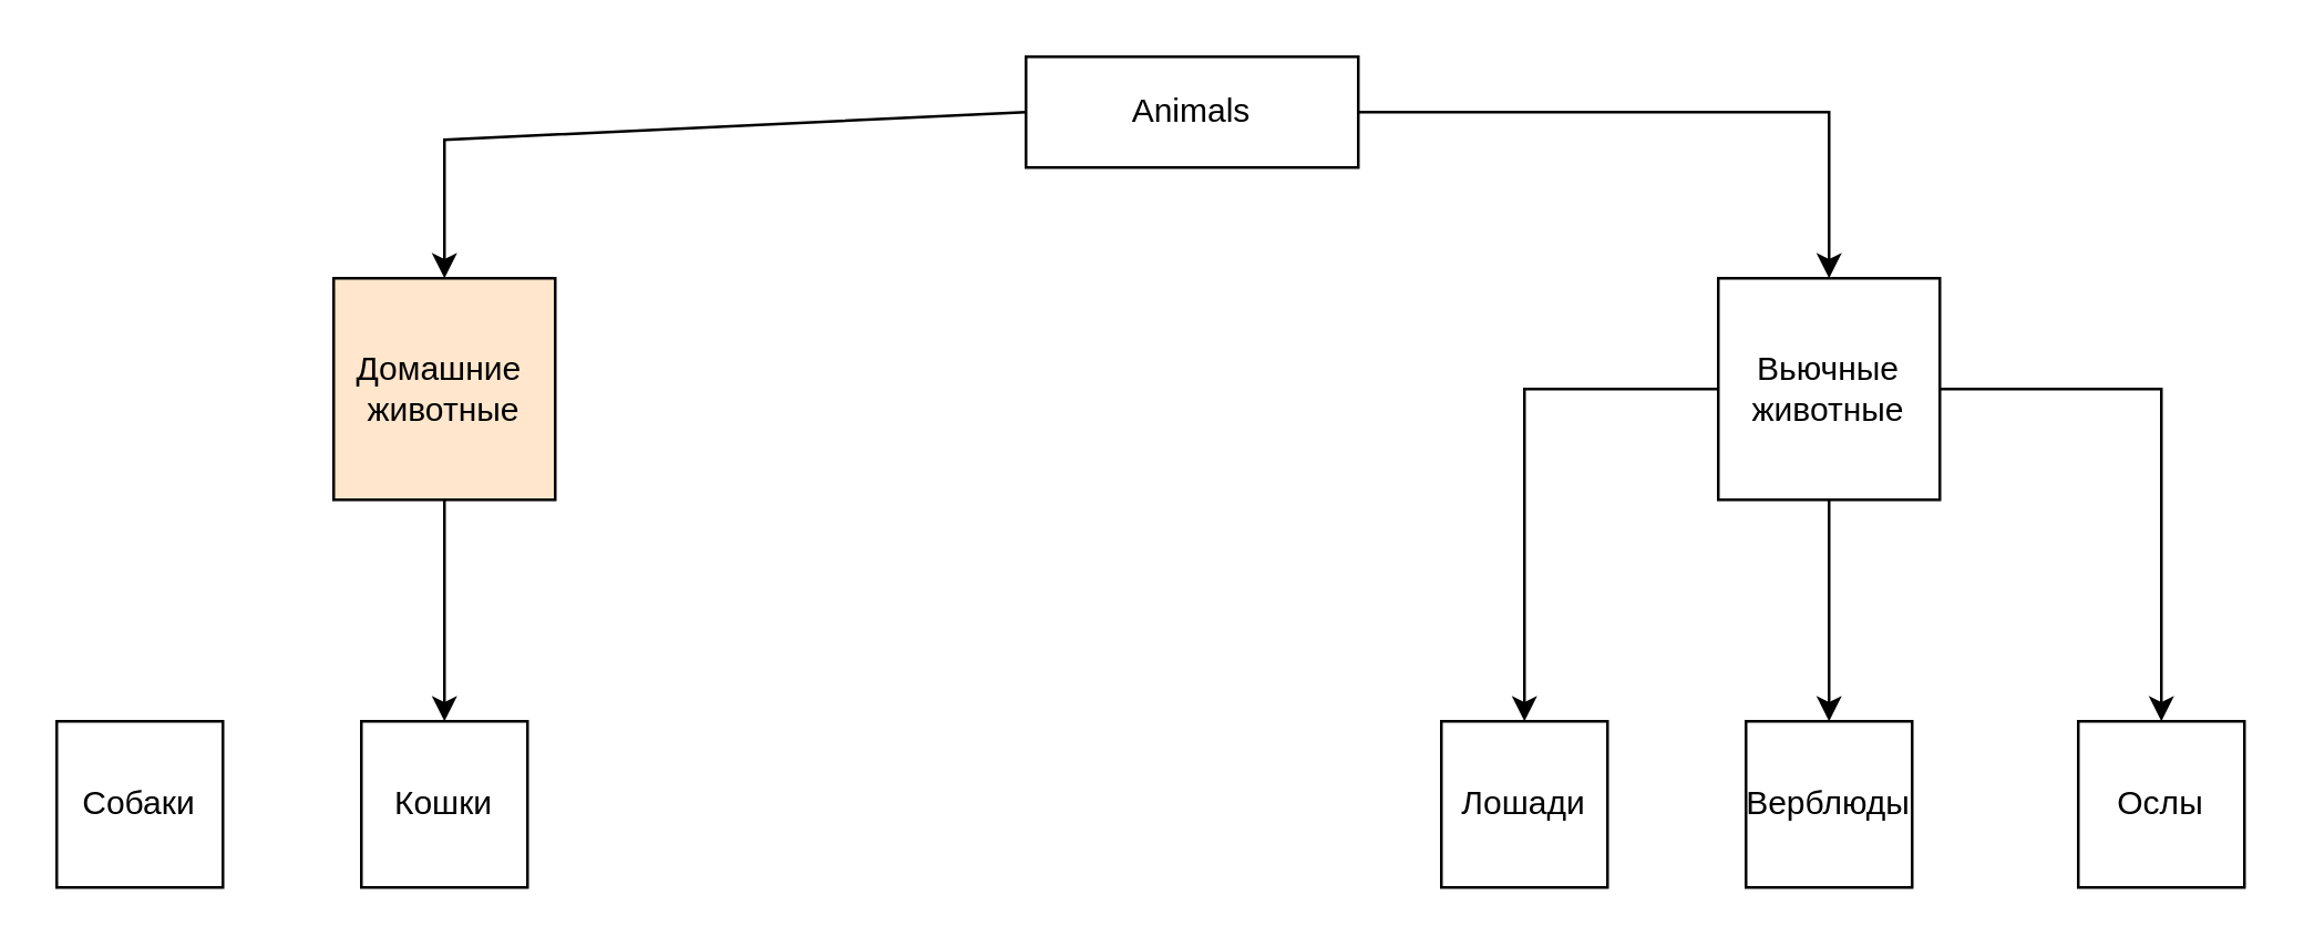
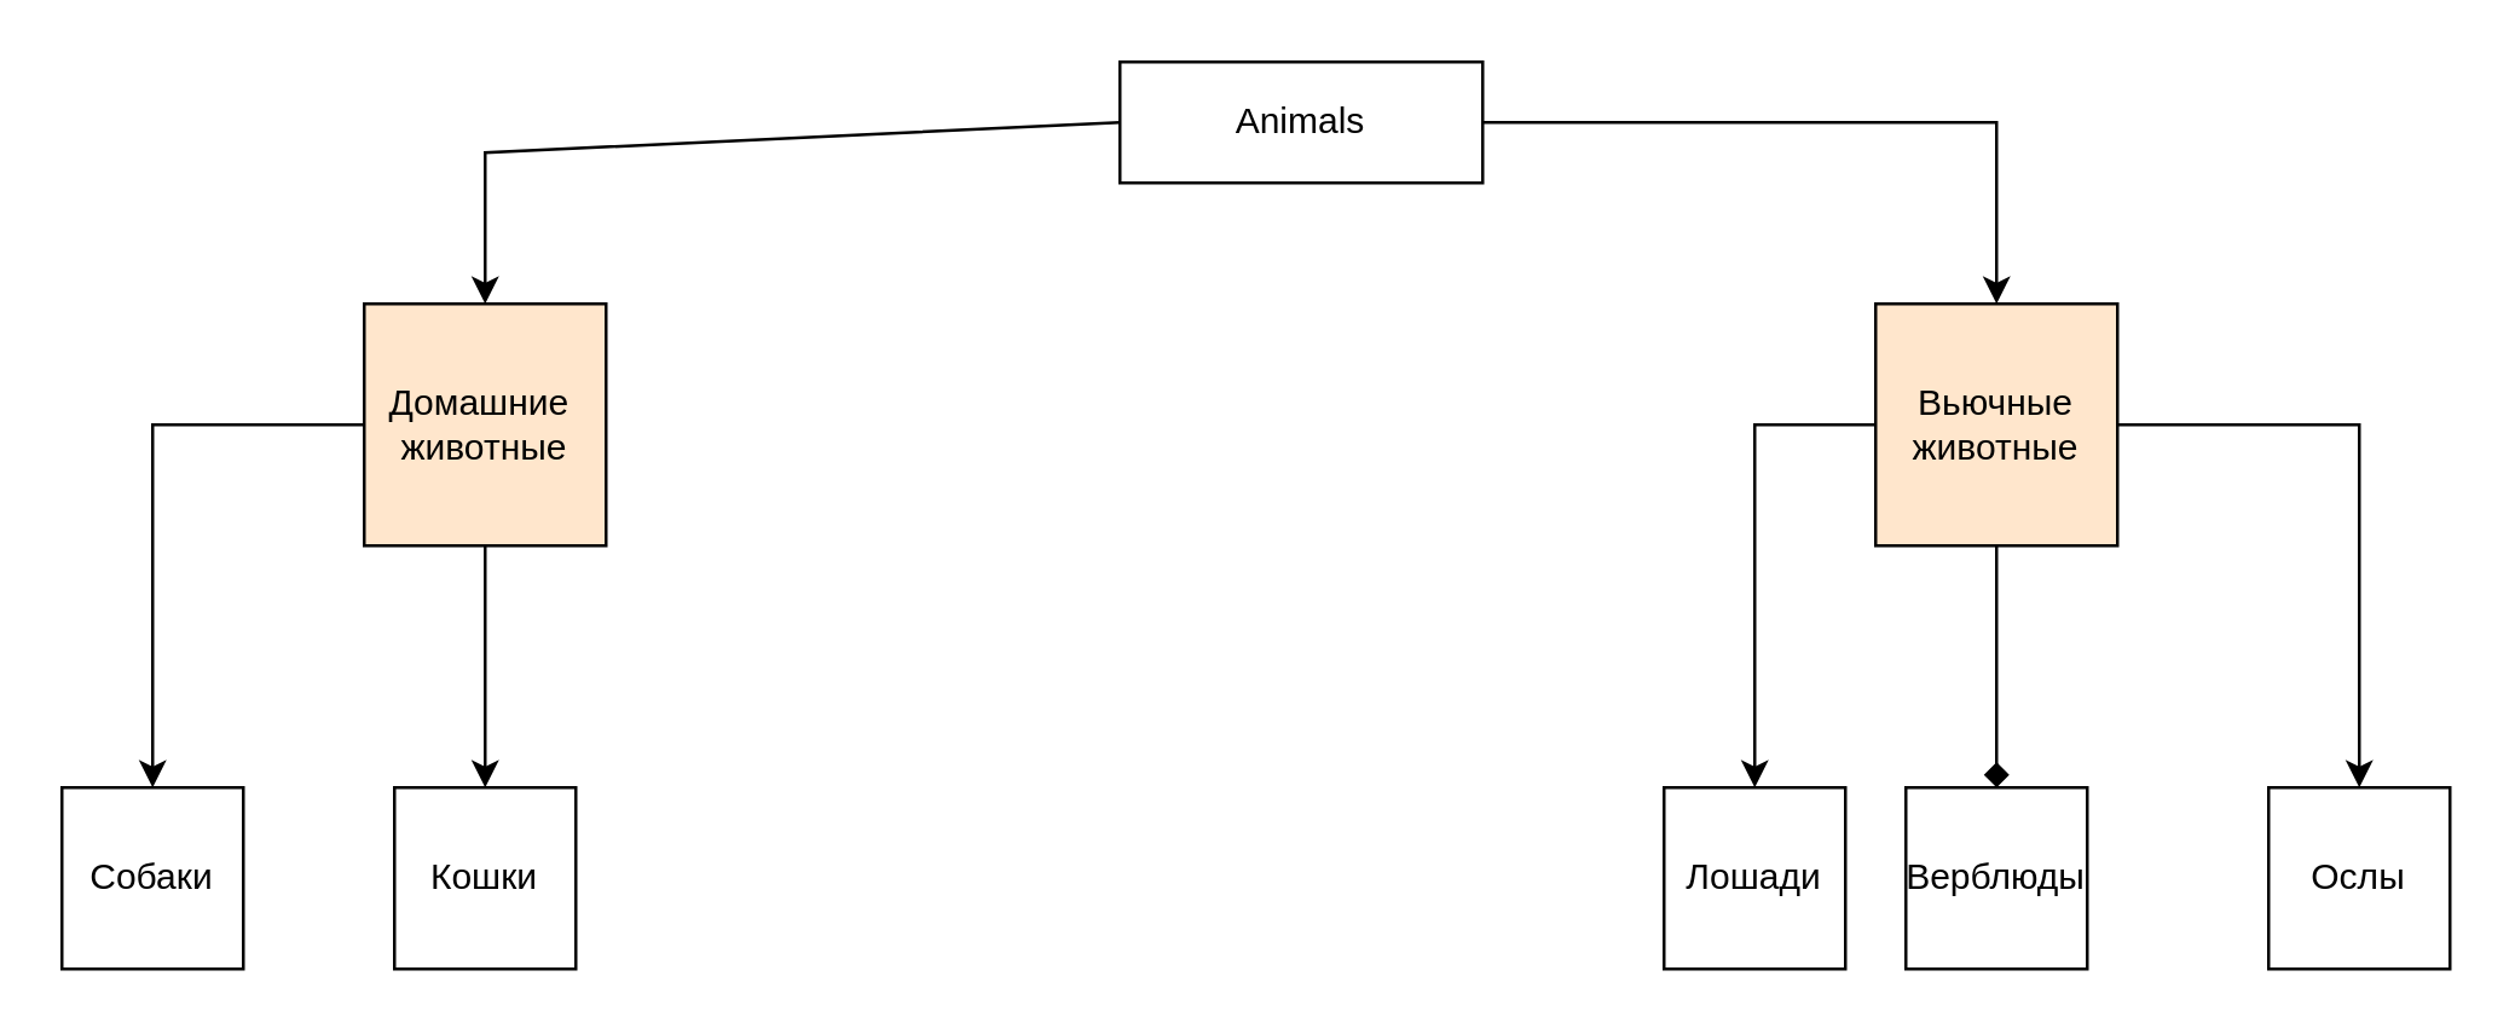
- <mxCell id="10" value="Вьючные животные" style="whiteSpace=wrap;html=1;aspect=fixed;" vertex="1" parent="1"><mxGeometry x="620" y="100" width="80" height="80" as="geometry" /></mxCell>
+ <mxCell id="10" value="Вьючные животные" style="whiteSpace=wrap;html=1;aspect=fixed;fillColor=#ffe6cc;" vertex="1" parent="1"><mxGeometry x="620" y="100" width="80" height="80" as="geometry" /></mxCell>
+ <mxCell id="5" style="edgeStyle=orthogonalEdgeStyle;rounded=0;orthogonalLoop=1;jettySize=auto;html=1;entryX=0.5;entryY=0;entryDx=0;entryDy=0;" edge="1" parent="1" source="6" target="12"><mxGeometry relative="1" as="geometry" /></mxCell>
- <mxCell id="8" style="edgeStyle=orthogonalEdgeStyle;rounded=0;orthogonalLoop=1;jettySize=auto;html=1;entryX=0.5;entryY=0;entryDx=0;entryDy=0;" edge="1" parent="1" source="10" target="15"><mxGeometry relative="1" as="geometry" /></mxCell>
+ <mxCell id="8" style="edgeStyle=orthogonalEdgeStyle;rounded=0;orthogonalLoop=1;jettySize=auto;html=1;entryX=0.5;entryY=0;entryDx=0;entryDy=0;endArrow=diamond;" edge="1" parent="1" source="10" target="15"><mxGeometry relative="1" as="geometry" /></mxCell>
- <mxCell id="14" value="Лошади" style="rounded=0;whiteSpace=wrap;html=1;" vertex="1" parent="1"><mxGeometry x="520" y="260" width="60" height="60" as="geometry" /></mxCell>
+ <mxCell id="14" value="Лошади" style="rounded=0;whiteSpace=wrap;html=1;" vertex="1" parent="1"><mxGeometry x="550" y="260" width="60" height="60" as="geometry" /></mxCell>
